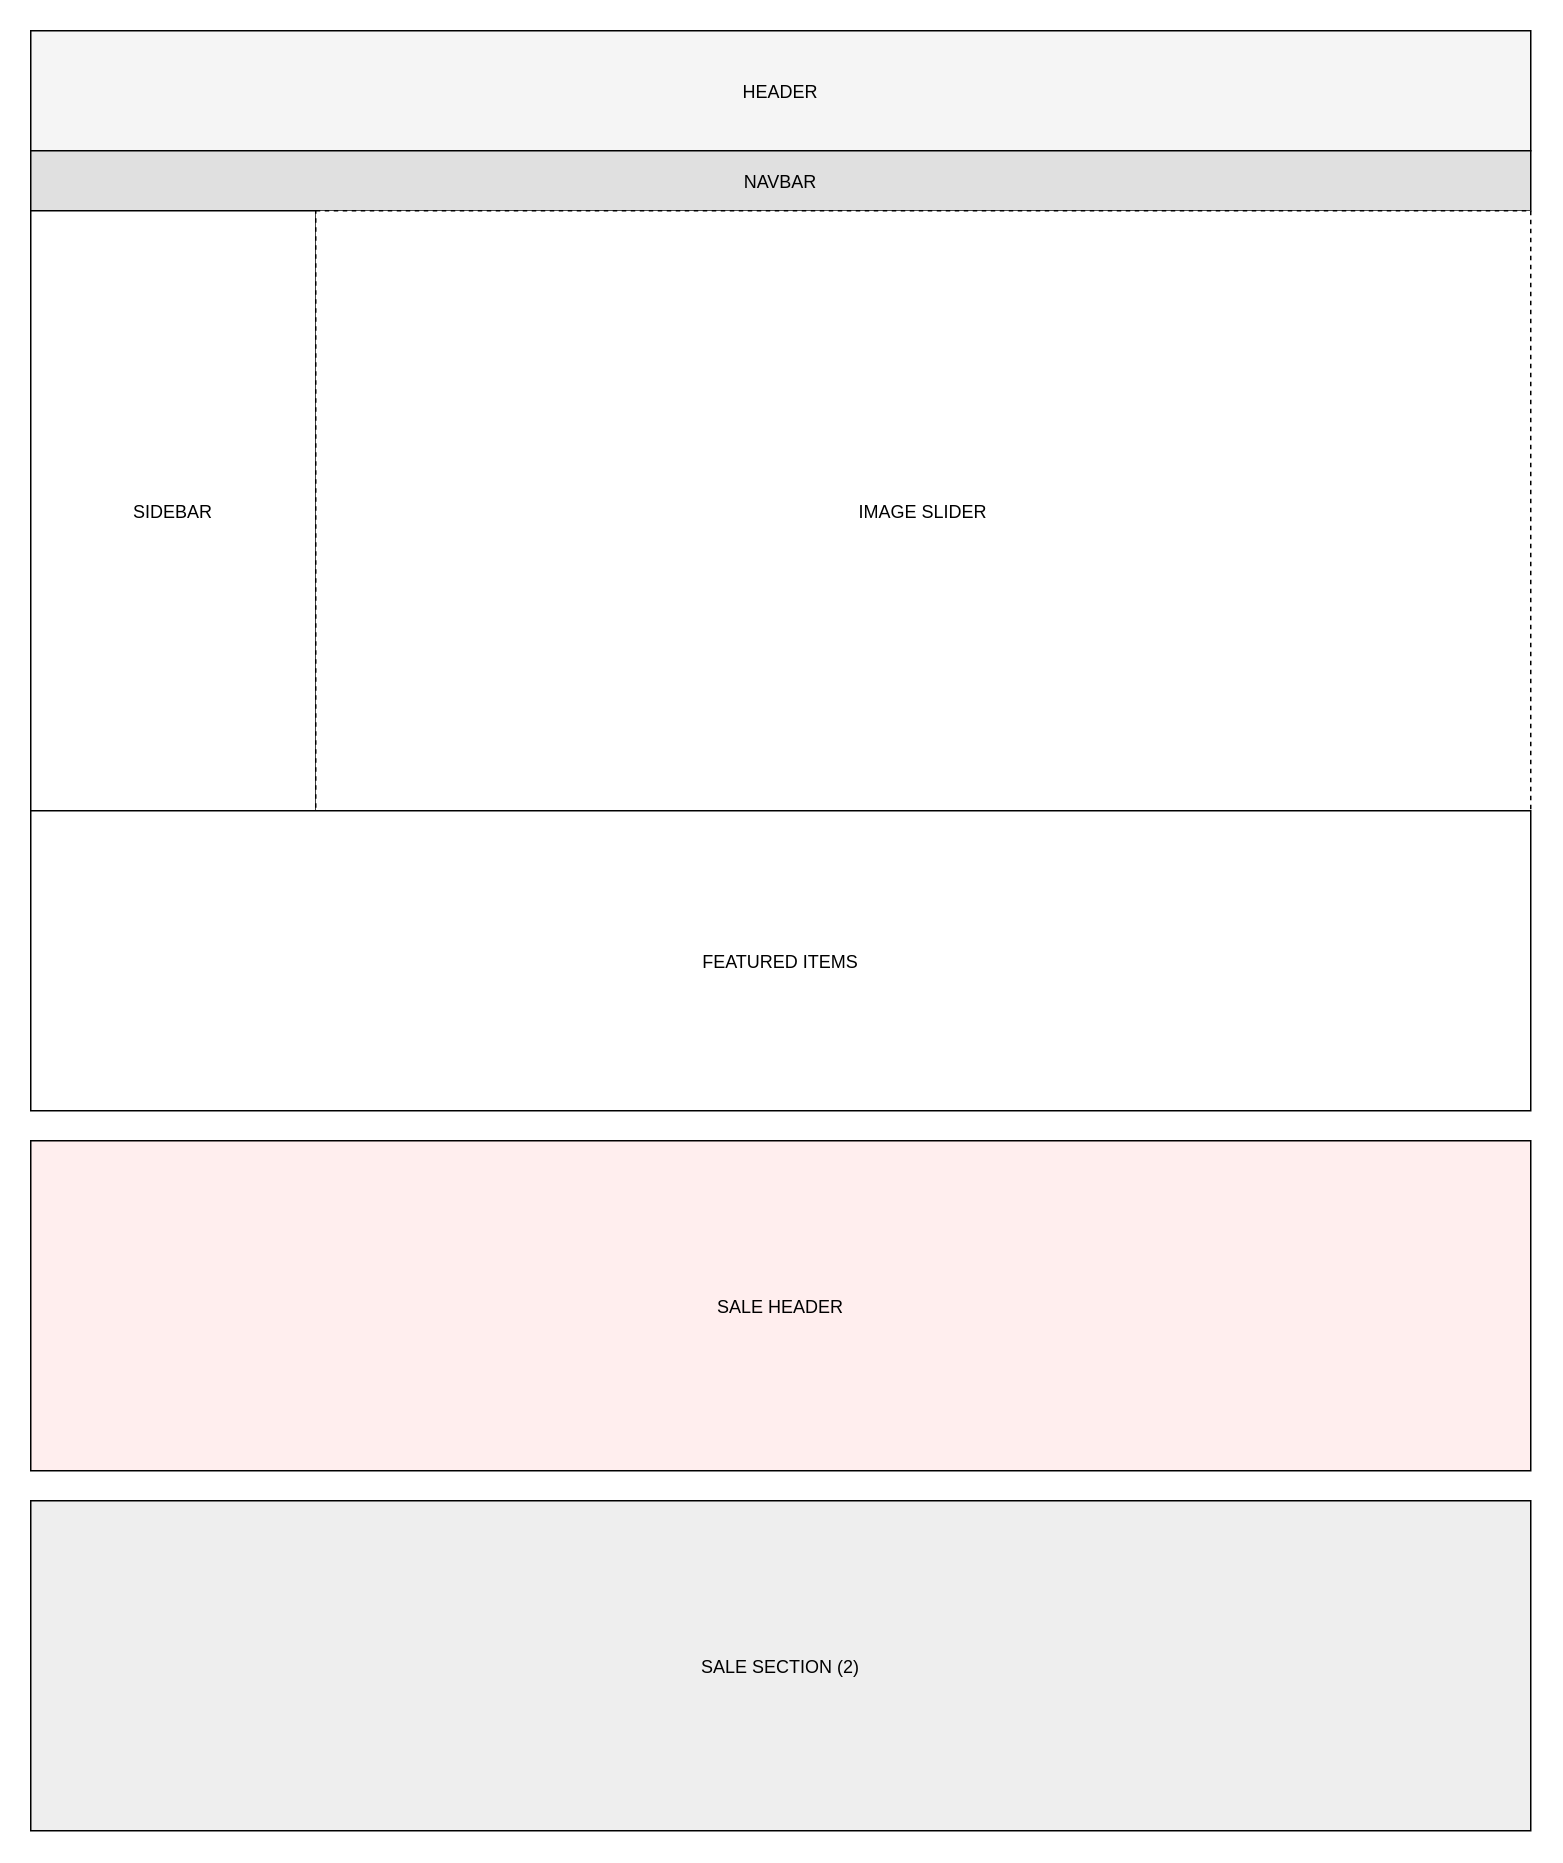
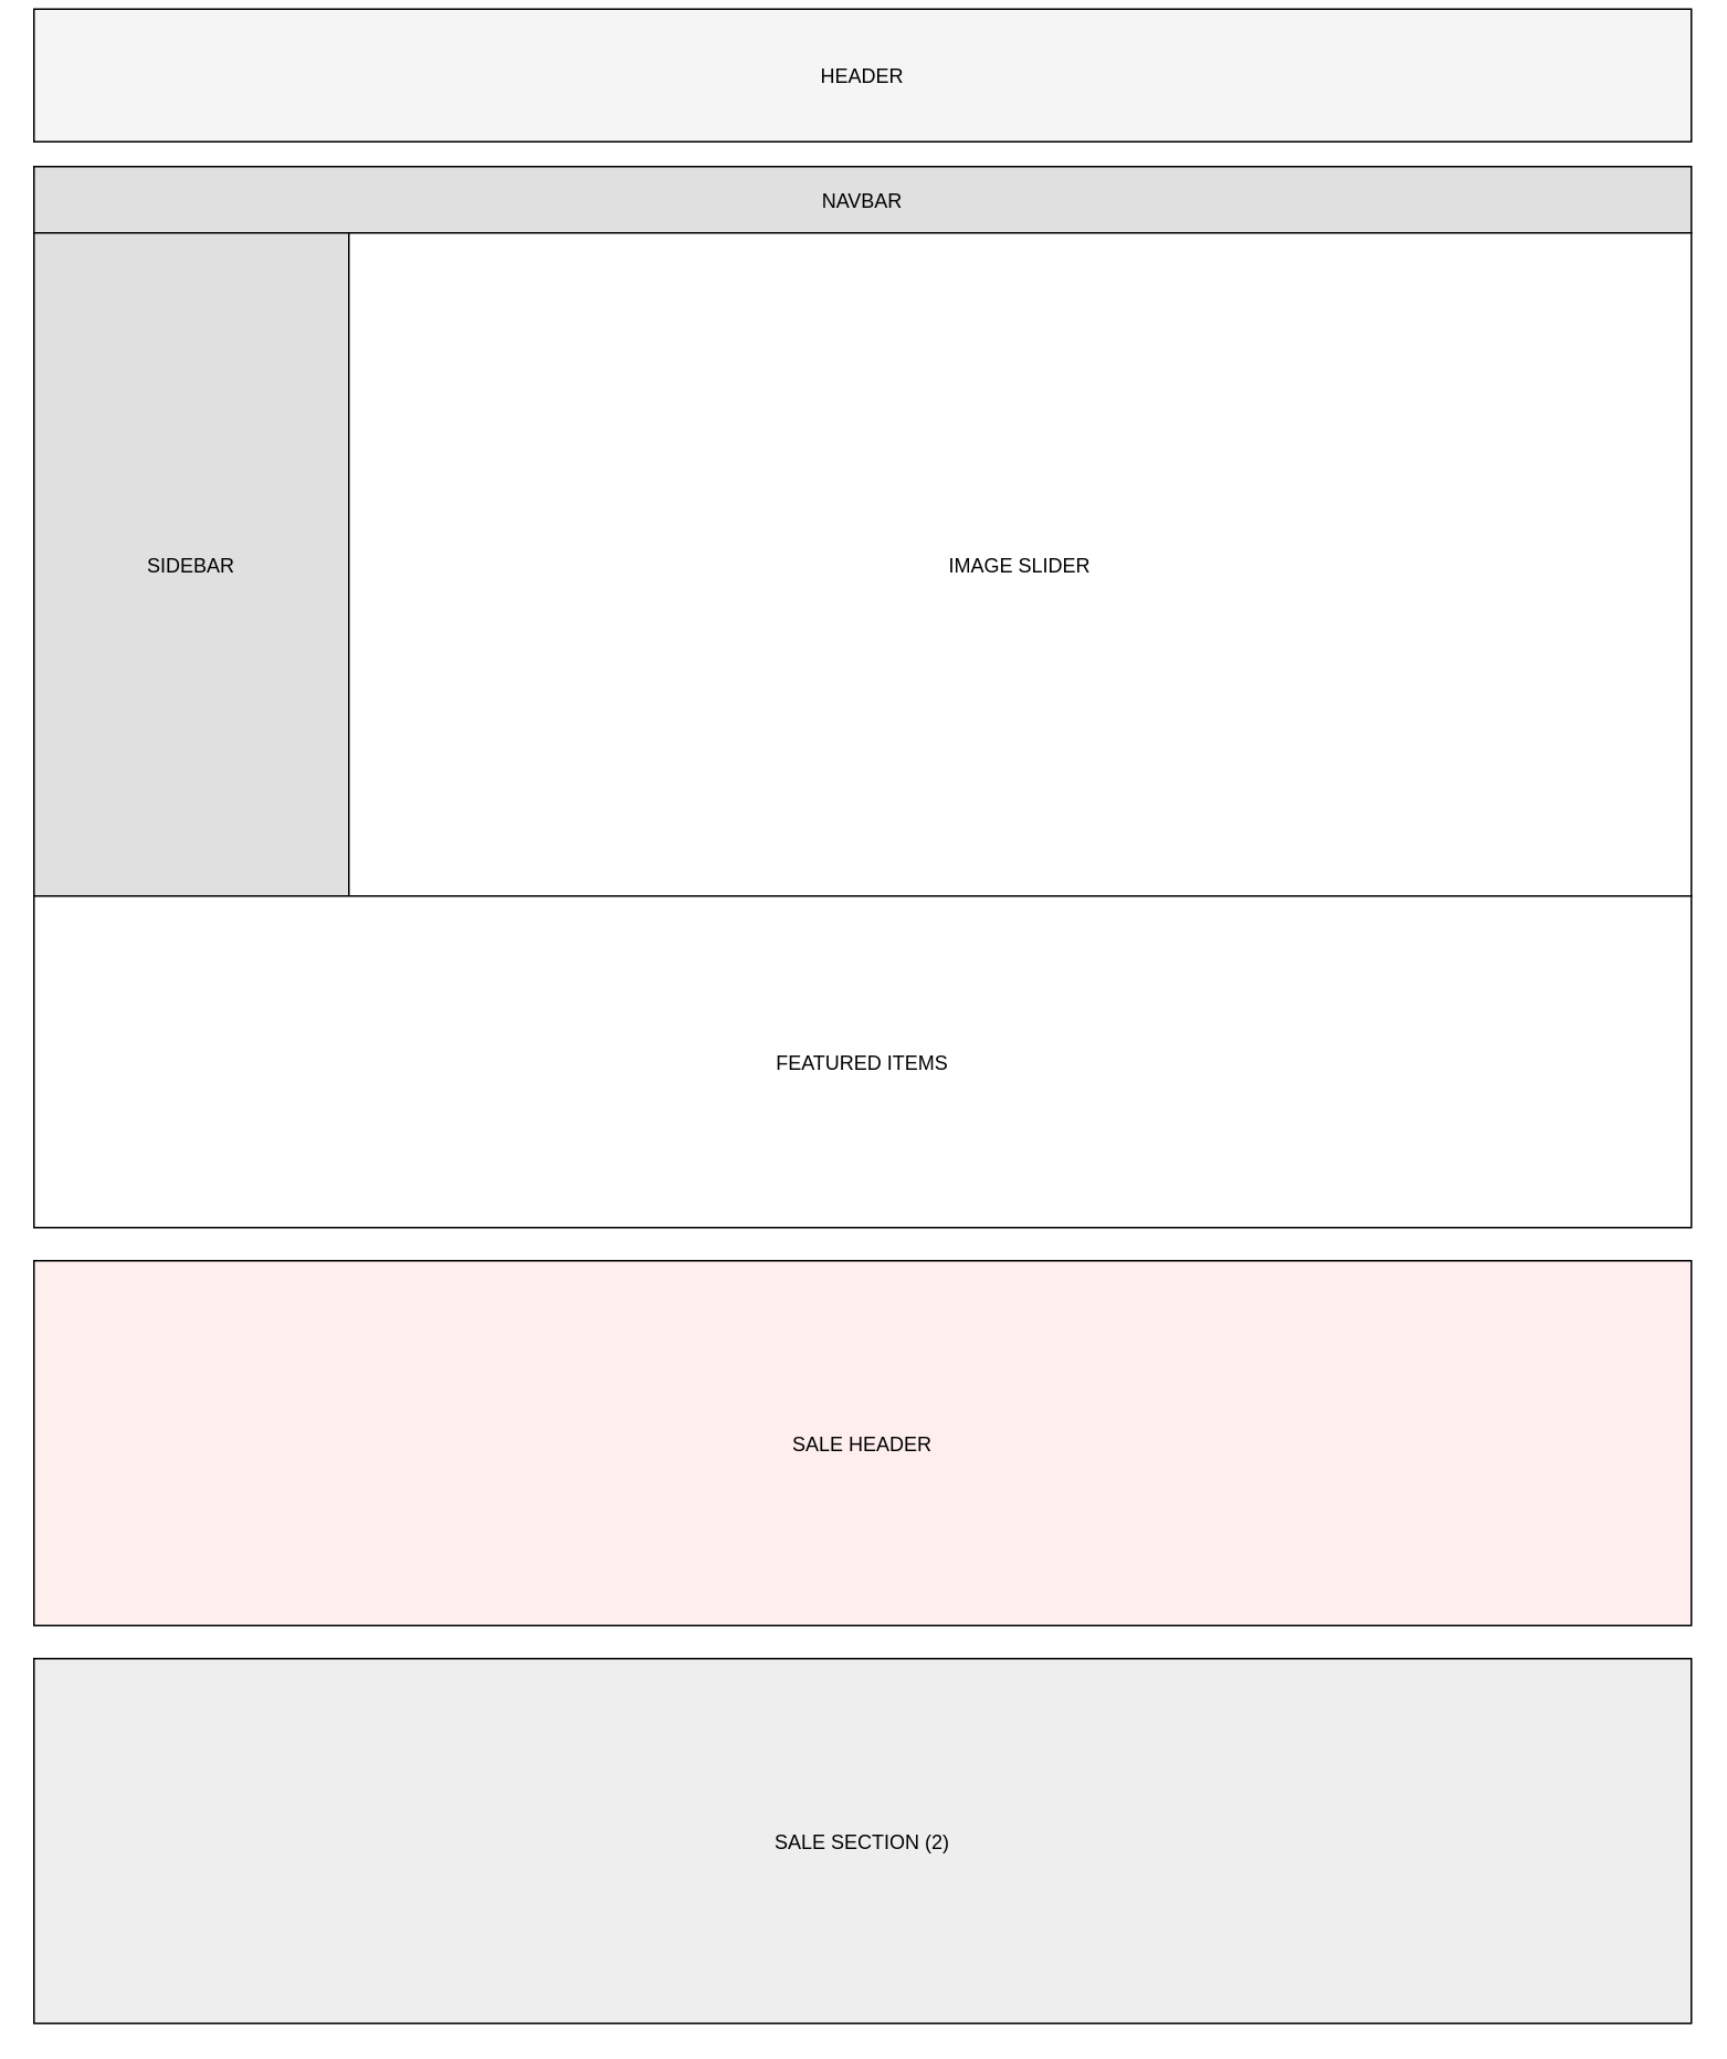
- <mxCell id="2" value="HEADER" style="rounded=0;fillColor=#f5f5f5;strokeColor=#000000" vertex="1" parent="1"><mxGeometry x="20" y="20" width="1000" height="80" as="geometry" /></mxCell>
+ <mxCell id="2" value="HEADER" style="rounded=0;fillColor=#f5f5f5;strokeColor=#000000" vertex="1" parent="1"><mxGeometry x="20" y="5" width="1000" height="80" as="geometry" /></mxCell>
- <mxCell id="4" value="SIDEBAR" style="rounded=0;fillColor=#ffffff;strokeColor=#000000" vertex="1" parent="1"><mxGeometry x="20" y="140" width="190" height="400" as="geometry" /></mxCell>
+ <mxCell id="4" value="SIDEBAR" style="rounded=0;fillColor=#e0e0e0;strokeColor=#000000;" vertex="1" parent="1"><mxGeometry x="20" y="140" width="190" height="400" as="geometry" /></mxCell>
- <mxCell id="5" value="IMAGE SLIDER" style="rounded=0;fillColor=#ffffff;strokeColor=#000000;dashed=1;" vertex="1" parent="1"><mxGeometry x="210" y="140" width="810" height="400" as="geometry" /></mxCell>
+ <mxCell id="5" value="IMAGE SLIDER" style="rounded=0;fillColor=#ffffff;strokeColor=#000000" vertex="1" parent="1"><mxGeometry x="210" y="140" width="810" height="400" as="geometry" /></mxCell>
